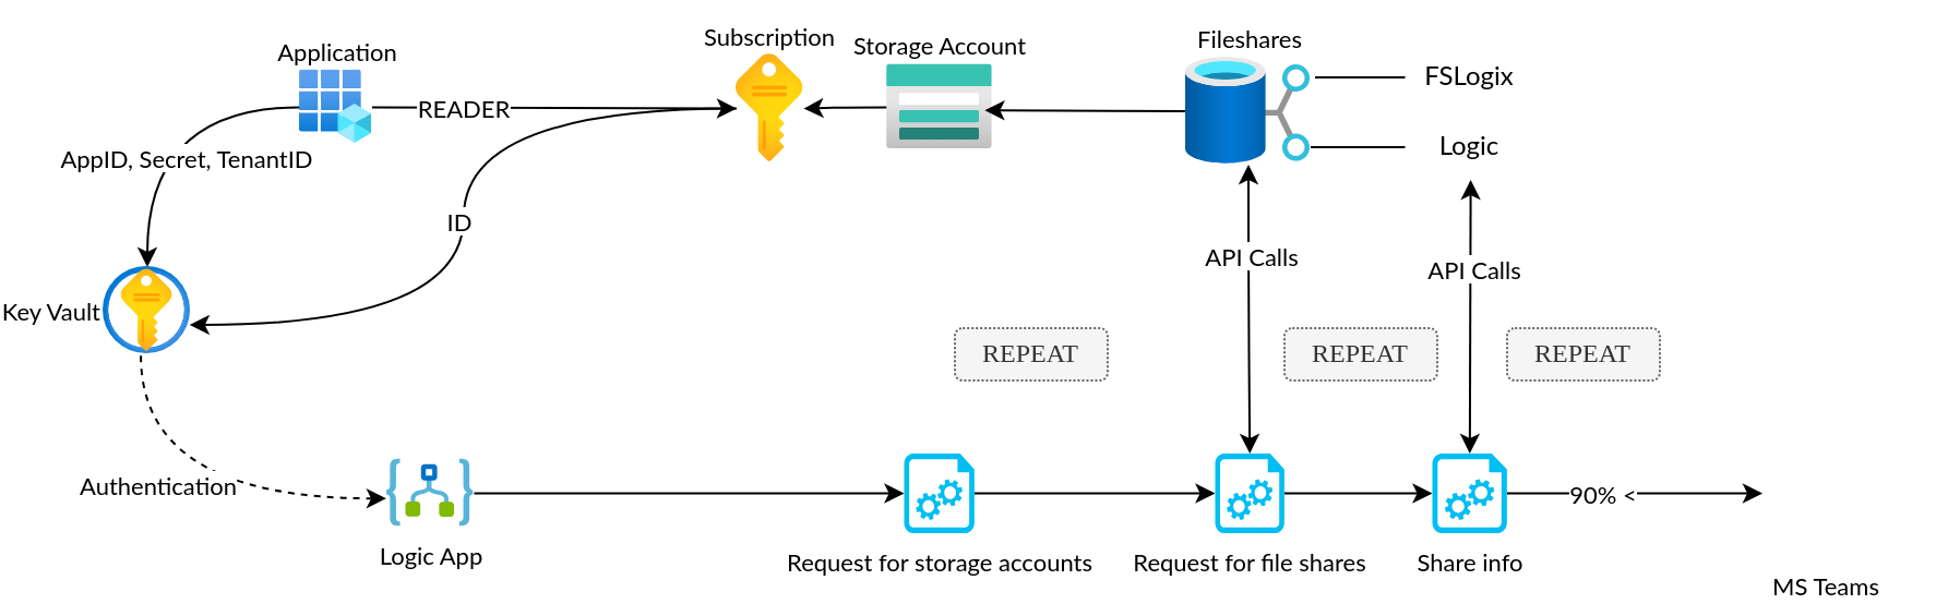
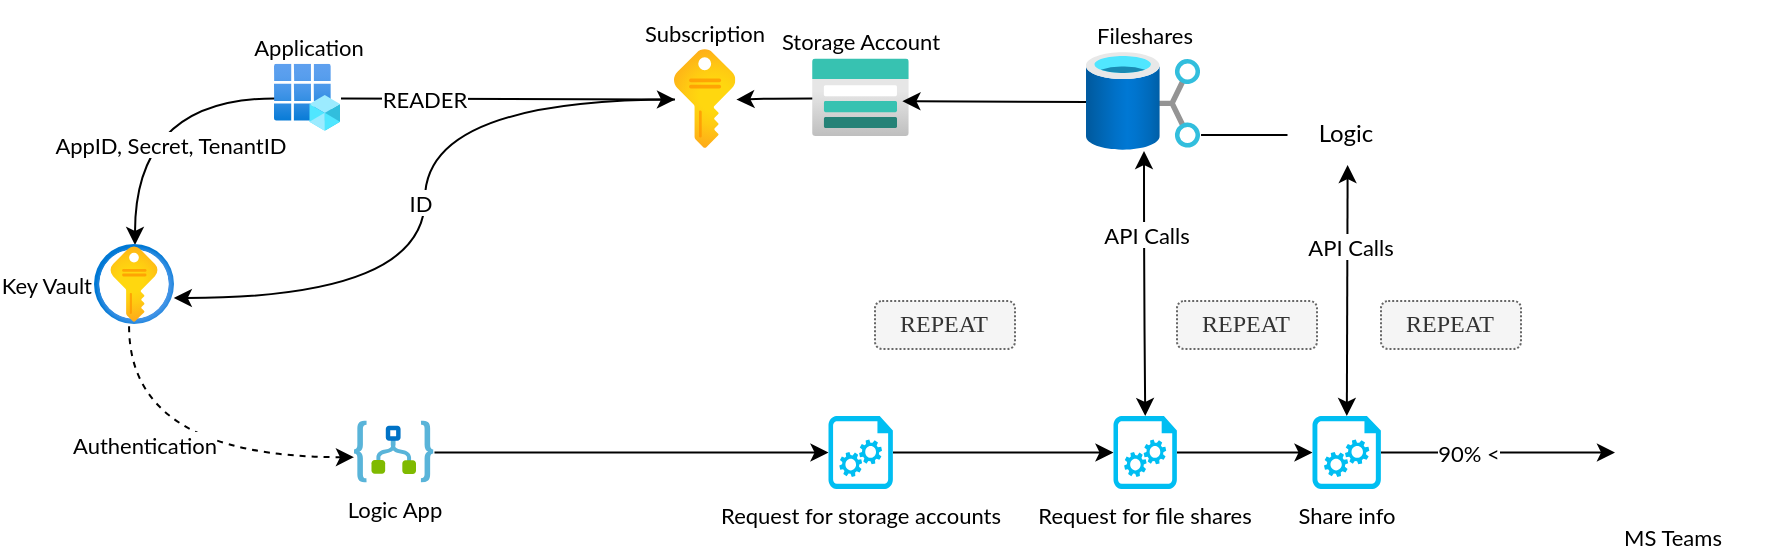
- <mxCell id="25" style="edgeStyle=orthogonalEdgeStyle;curved=1;orthogonalLoop=1;jettySize=auto;html=1;entryX=1.035;entryY=0.184;entryDx=0;entryDy=0;entryPerimeter=0;fontFamily=Lato;fontSource=https%3A%2F%2Ffonts.googleapis.com%2Fcss%3Ffamily%3DLato;startArrow=none;startFill=0;endArrow=none;endFill=0;" edge="1" parent="1" source="26" target="24"><mxGeometry relative="1" as="geometry" /></mxCell>
- <mxCell id="26" value="FSLogix" style="text;html=1;strokeColor=none;fillColor=none;align=center;verticalAlign=middle;whiteSpace=wrap;rounded=0;fontFamily=Lato;fontSource=https%3A%2F%2Ffonts.googleapis.com%2Fcss%3Ffamily%3DLato;" vertex="1" parent="1"><mxGeometry x="616.25" y="20" width="60" height="30" as="geometry" /></mxCell>
